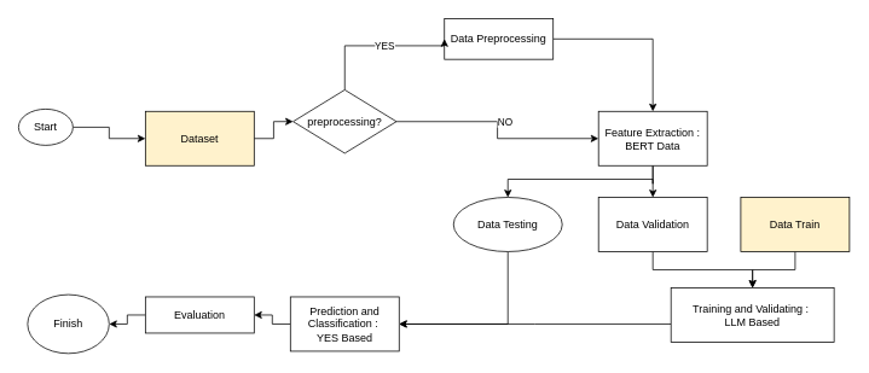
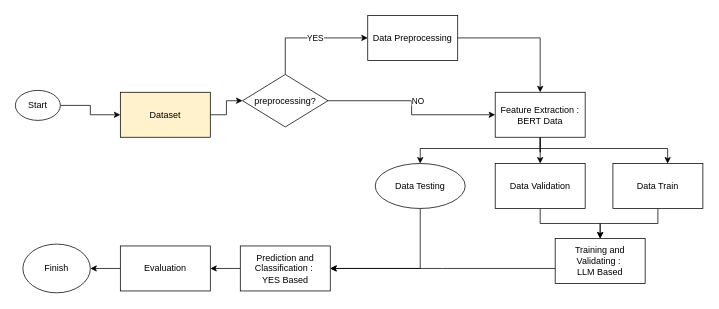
- <mxCell id="7" value="Data Preprocessing" style="rounded=0;whiteSpace=wrap;html=1;" parent="1" vertex="1"><mxGeometry x="490" y="20" width="120" height="45" as="geometry" /></mxCell>
+ <mxCell id="7" value="Data Preprocessing" style="rounded=0;whiteSpace=wrap;html=1;" parent="1" vertex="1"><mxGeometry x="490" y="20" width="120" height="60" as="geometry" /></mxCell>
+ <mxCell id="10" style="edgeStyle=orthogonalEdgeStyle;rounded=0;orthogonalLoop=1;jettySize=auto;html=1;" parent="1" source="11" target="17" edge="1"><mxGeometry relative="1" as="geometry"><Array as="points"><mxPoint x="720" y="197.5" /><mxPoint x="890" y="197.5" /></Array></mxGeometry></mxCell>
- <mxCell id="17" value="Data Train" style="rounded=0;whiteSpace=wrap;html=1;fillColor=#fff2cc;" parent="1" vertex="1"><mxGeometry x="817" y="217.5" width="120" height="60" as="geometry" /></mxCell>
+ <mxCell id="17" value="Data Train" style="rounded=0;whiteSpace=wrap;html=1;" parent="1" vertex="1"><mxGeometry x="817" y="217.5" width="120" height="60" as="geometry" /></mxCell>
- <mxCell id="23" value="Evaluation" style="rounded=0;whiteSpace=wrap;html=1;" parent="1" vertex="1"><mxGeometry x="160" y="327.5" width="120" height="40" as="geometry" /></mxCell>
+ <mxCell id="23" value="Evaluation" style="rounded=0;whiteSpace=wrap;html=1;" parent="1" vertex="1"><mxGeometry x="160" y="327.5" width="120" height="60" as="geometry" /></mxCell>
- <mxCell id="13" value="Training and Validating :&amp;nbsp;&lt;div&gt;LLM Based&lt;/div&gt;" style="rounded=0;whiteSpace=wrap;html=1;" parent="1" vertex="1"><mxGeometry x="740" y="317.5" width="180" height="60" as="geometry" /></mxCell>
+ <mxCell id="13" value="Training and Validating :&amp;nbsp;&lt;div&gt;LLM Based&lt;/div&gt;" style="rounded=0;whiteSpace=wrap;html=1;" parent="1" vertex="1"><mxGeometry x="740" y="317.5" width="120" height="60" as="geometry" /></mxCell>
